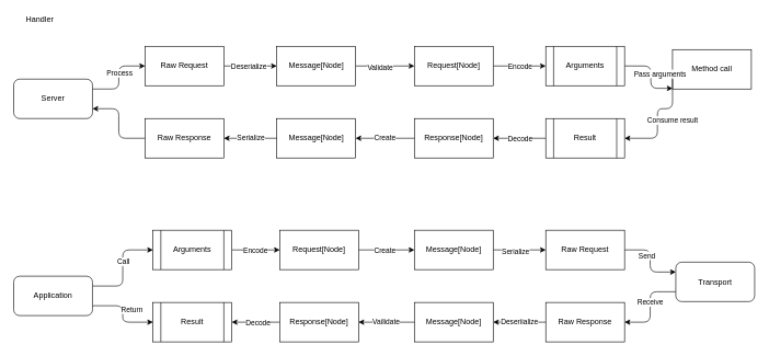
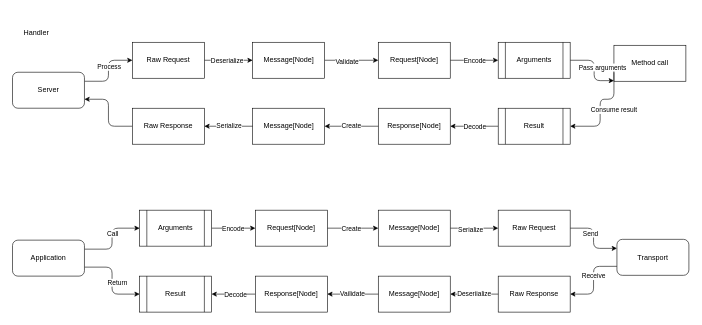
- <mxCell id="22" value="Handler" style="text;html=1;strokeColor=none;fillColor=none;align=center;verticalAlign=middle;whiteSpace=wrap;rounded=0;" vertex="1" parent="1"><mxGeometry x="40" y="20" width="40" height="20" as="geometry" /></mxCell>
+ <mxCell id="22" value="Handler" style="text;html=1;strokeColor=none;fillColor=none;align=center;verticalAlign=middle;whiteSpace=wrap;rounded=0;" vertex="1" parent="1"><mxGeometry x="40" y="45" width="40" height="20" as="geometry" /></mxCell>
- <mxCell id="46" value="Application" style="rounded=1;whiteSpace=wrap;html=1;" vertex="1" parent="1"><mxGeometry x="20" y="420" width="120" height="60" as="geometry" /></mxCell>
+ <mxCell id="46" value="Application" style="rounded=1;whiteSpace=wrap;html=1;" vertex="1" parent="1"><mxGeometry x="20" y="400" width="120" height="60" as="geometry" /></mxCell>
